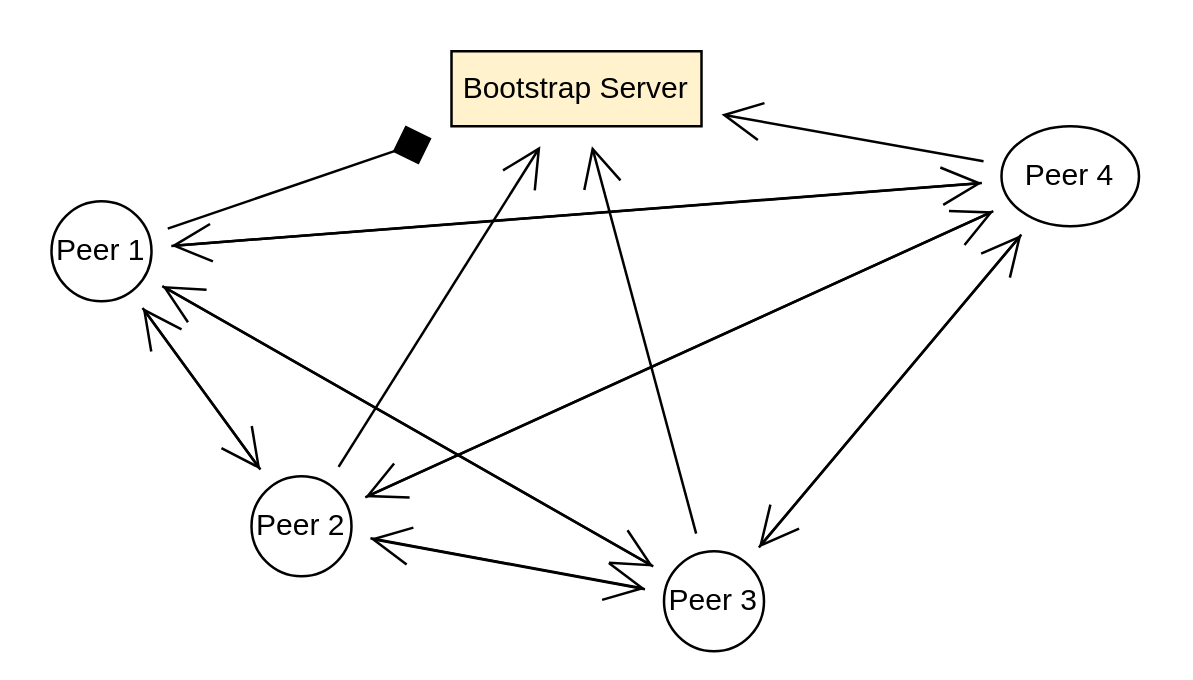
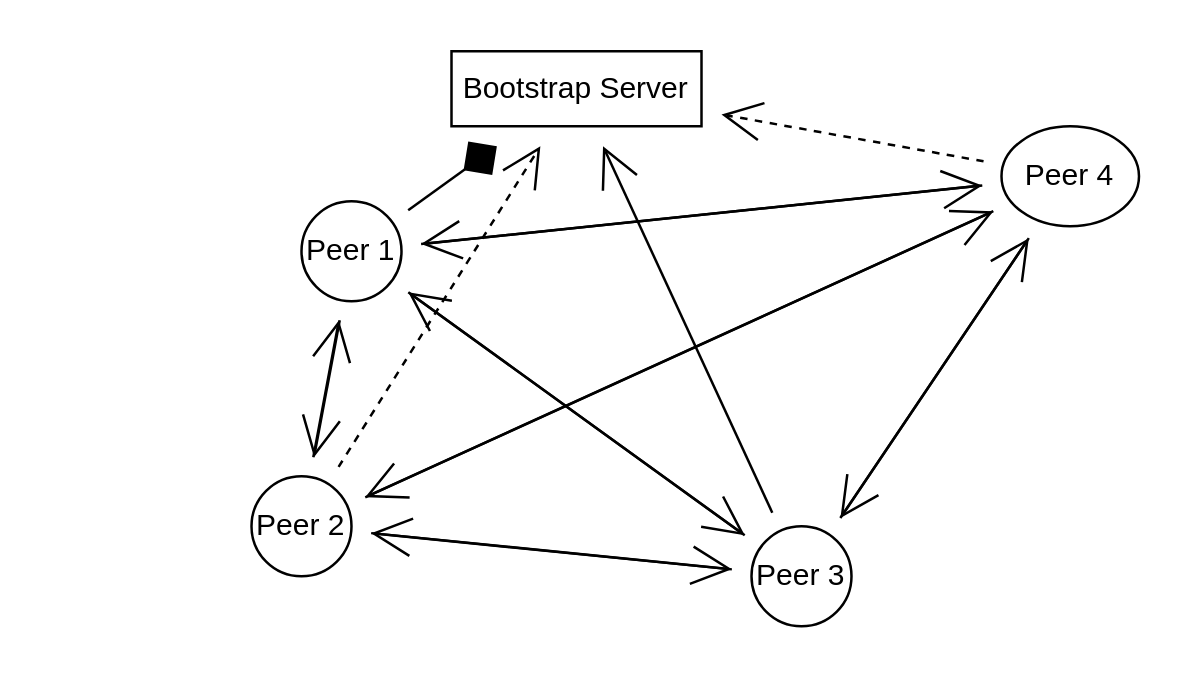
- <mxCell id="2" value="Bootstrap Server" style="whiteSpace=wrap;html=1;fillColor=#fff2cc;" vertex="1" parent="1"><mxGeometry x="180" y="20" width="100" height="30" as="geometry" /></mxCell>
+ <mxCell id="2" value="Bootstrap Server" style="whiteSpace=wrap;html=1;" vertex="1" parent="1"><mxGeometry x="180" y="20" width="100" height="30" as="geometry" /></mxCell>
- <mxCell id="10" value="" style="edgeStyle=none;orthogonalLoop=1;jettySize=auto;html=1;rounded=0;endArrow=open;startSize=14;endSize=14;sourcePerimeterSpacing=8;targetPerimeterSpacing=8;curved=1;" edge="1" parent="1" source="9" target="2"><mxGeometry width="140" relative="1" as="geometry"><mxPoint x="322" y="99" as="sourcePoint" /><mxPoint x="300" y="110" as="targetPoint" /><Array as="points" /></mxGeometry></mxCell>
+ <mxCell id="10" value="" style="edgeStyle=none;orthogonalLoop=1;jettySize=auto;html=1;rounded=0;endArrow=open;startSize=14;endSize=14;sourcePerimeterSpacing=8;targetPerimeterSpacing=8;curved=1;dashed=1;" edge="1" parent="1" source="9" target="2"><mxGeometry width="140" relative="1" as="geometry"><mxPoint x="322" y="99" as="sourcePoint" /><mxPoint x="300" y="110" as="targetPoint" /><Array as="points" /></mxGeometry></mxCell>
- <mxCell id="3" value="Peer 1" style="ellipse;whiteSpace=wrap;html=1;" vertex="1" parent="1"><mxGeometry x="20" y="80" width="40" height="40" as="geometry" /></mxCell>
+ <mxCell id="3" value="Peer 1" style="ellipse;whiteSpace=wrap;html=1;" vertex="1" parent="1"><mxGeometry x="120" y="80" width="40" height="40" as="geometry" /></mxCell>
- <mxCell id="6" value="" style="edgeStyle=none;orthogonalLoop=1;jettySize=auto;html=1;rounded=0;endArrow=open;startSize=14;endSize=14;sourcePerimeterSpacing=8;targetPerimeterSpacing=8;curved=1;" edge="1" parent="1" source="5" target="2"><mxGeometry width="140" relative="1" as="geometry"><mxPoint x="160" y="160" as="sourcePoint" /><mxPoint x="300" y="110" as="targetPoint" /><Array as="points" /></mxGeometry></mxCell>
+ <mxCell id="6" value="" style="edgeStyle=none;orthogonalLoop=1;jettySize=auto;html=1;rounded=0;endArrow=open;startSize=14;endSize=14;sourcePerimeterSpacing=8;targetPerimeterSpacing=8;curved=1;dashed=1;" edge="1" parent="1" source="5" target="2"><mxGeometry width="140" relative="1" as="geometry"><mxPoint x="160" y="160" as="sourcePoint" /><mxPoint x="300" y="110" as="targetPoint" /><Array as="points" /></mxGeometry></mxCell>
- <mxCell id="7" value="Peer 3" style="ellipse;whiteSpace=wrap;html=1;" vertex="1" parent="1"><mxGeometry x="265" y="220" width="40" height="40" as="geometry" /></mxCell>
+ <mxCell id="7" value="Peer 3" style="ellipse;whiteSpace=wrap;html=1;" vertex="1" parent="1"><mxGeometry x="300" y="210" width="40" height="40" as="geometry" /></mxCell>
